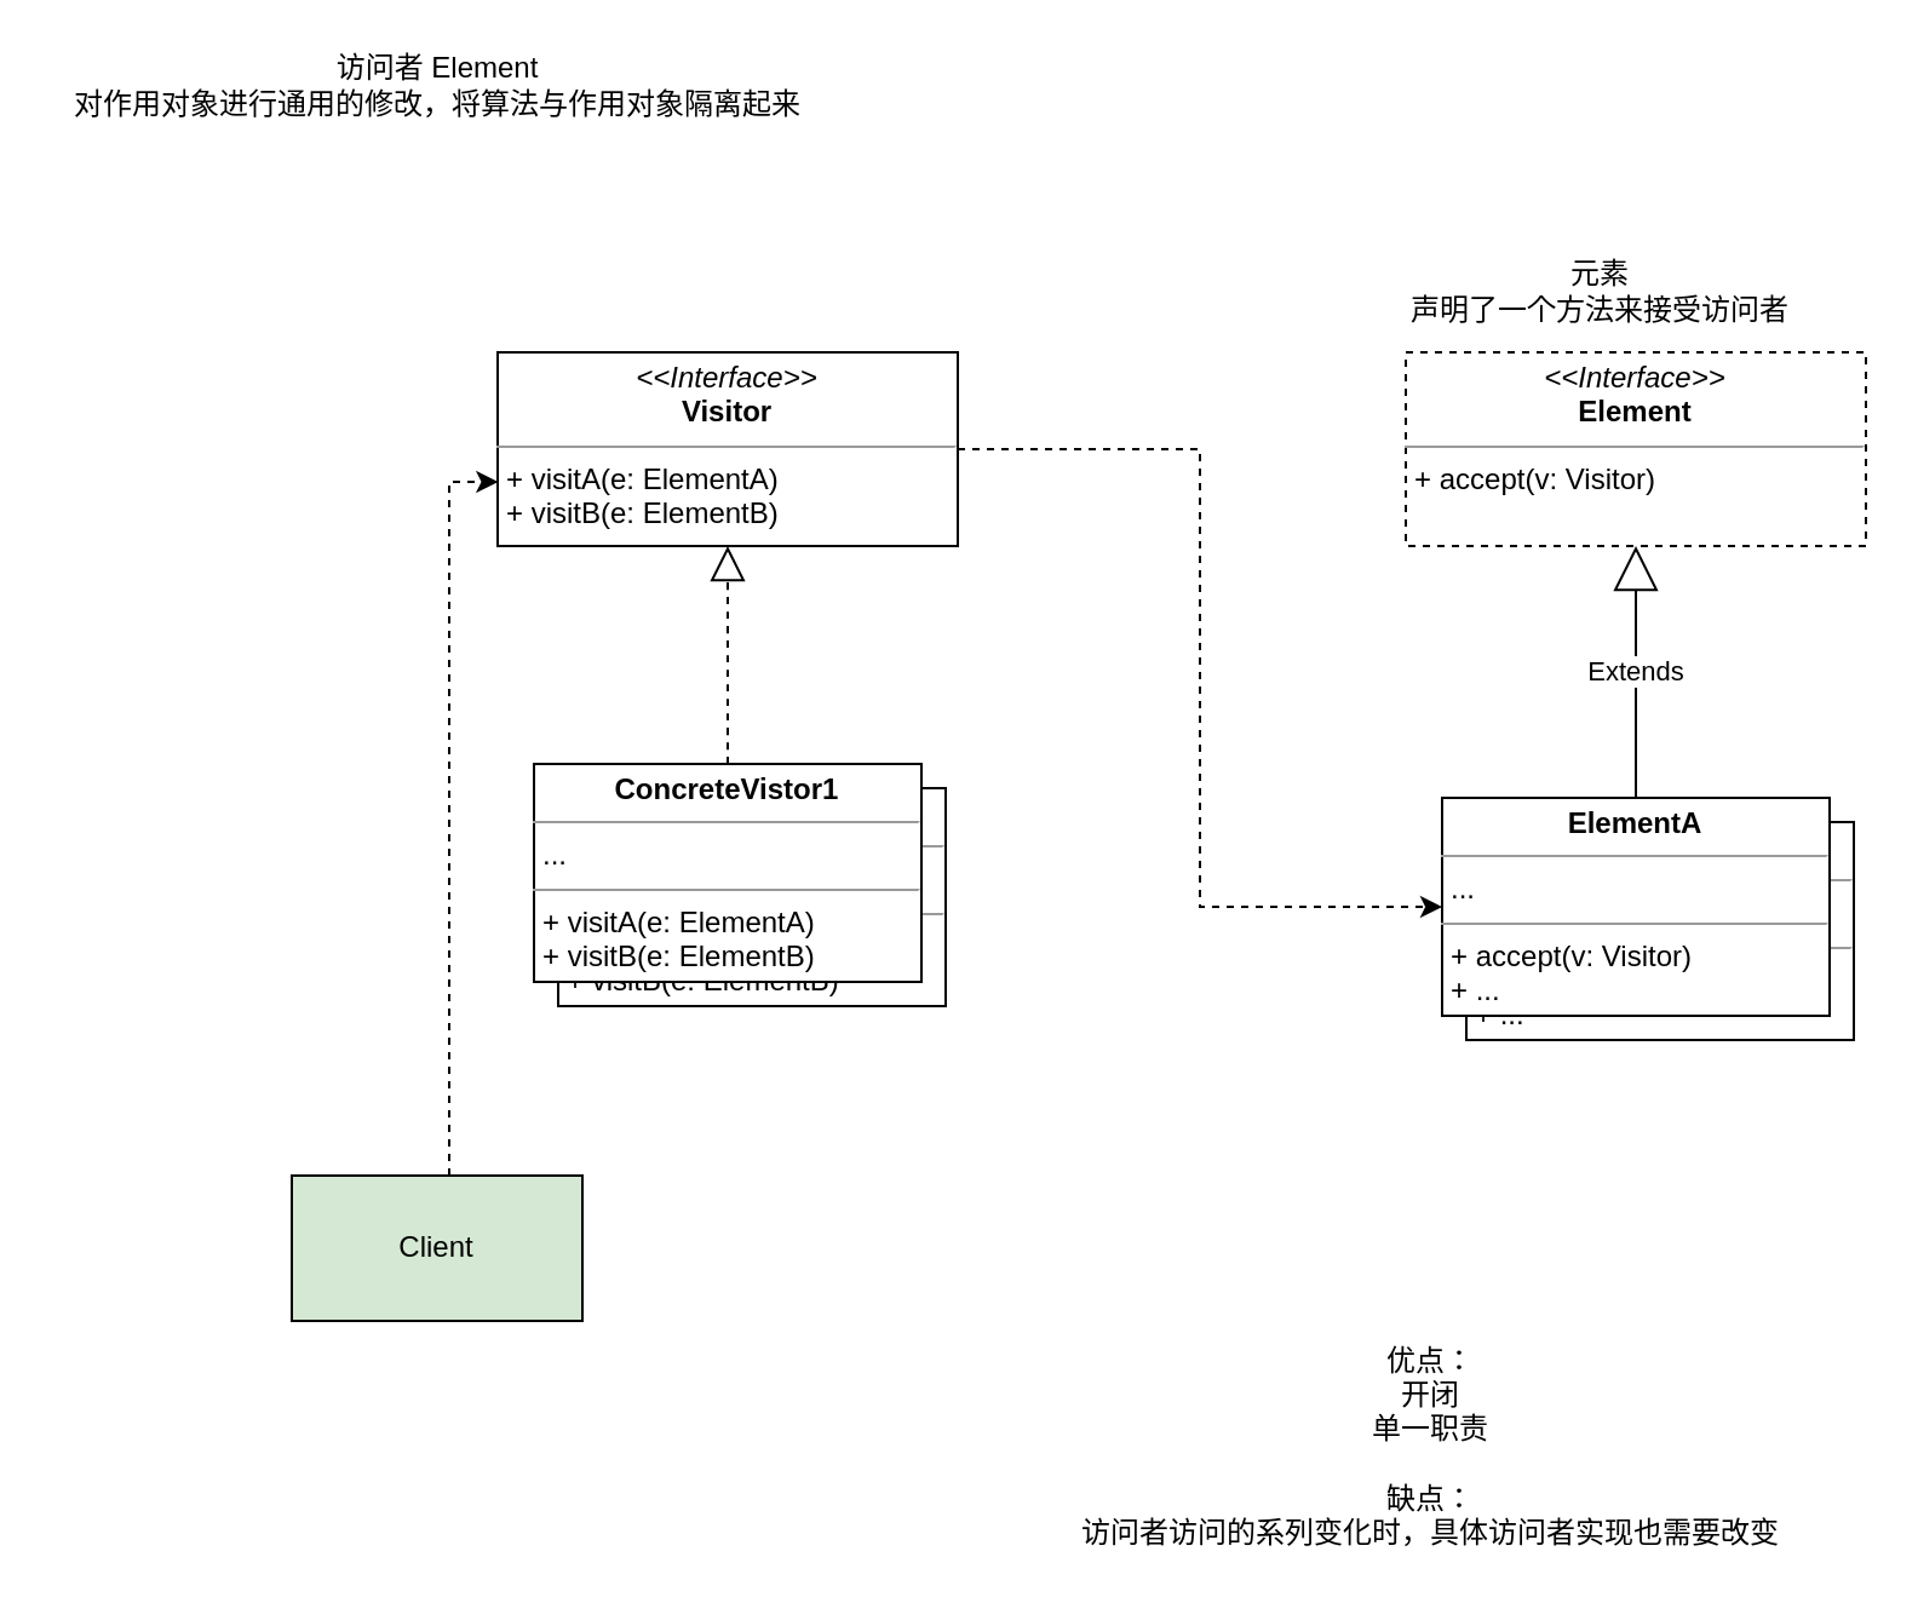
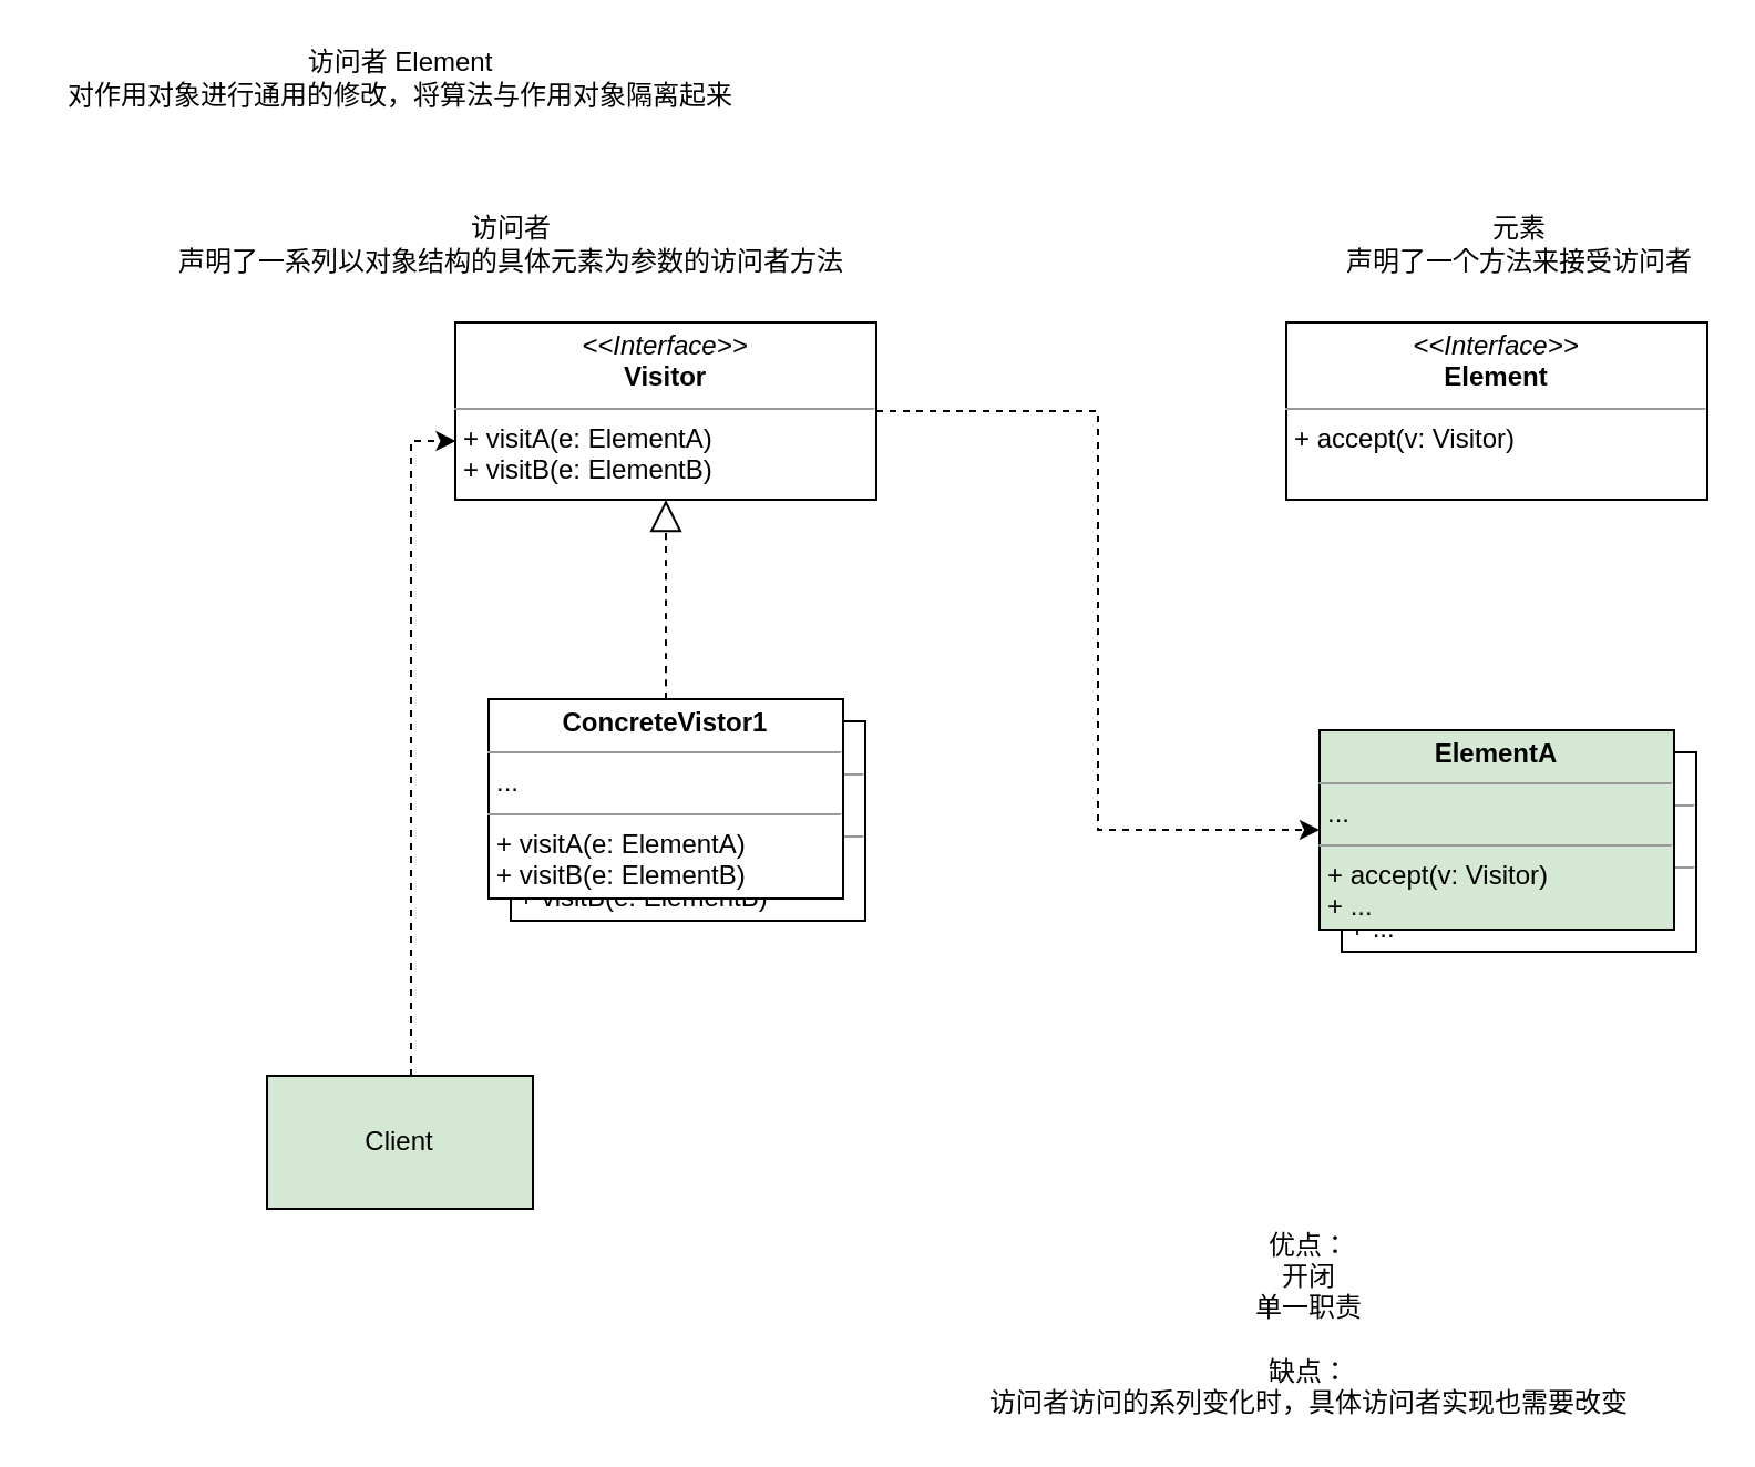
+ <mxCell id="13" value="访问者&lt;br&gt;声明了一系列以对象结构的具体元素为参数的访问者方法" style="text;html=1;align=center;verticalAlign=middle;resizable=0;points=[];autosize=1;strokeColor=none;fillColor=none;" vertex="1" parent="1"><mxGeometry x="70" y="95" width="320" height="30" as="geometry" /></mxCell>
- <mxCell id="14" value="元素&lt;br&gt;声明了一个方法来接受访问者" style="text;html=1;align=center;verticalAlign=middle;resizable=0;points=[];autosize=1;strokeColor=none;fillColor=none;" vertex="1" parent="1"><mxGeometry x="575" y="105" width="170" height="30" as="geometry" /></mxCell>
+ <mxCell id="14" value="元素&lt;br&gt;声明了一个方法来接受访问者" style="text;html=1;align=center;verticalAlign=middle;resizable=0;points=[];autosize=1;strokeColor=none;fillColor=none;" vertex="1" parent="1"><mxGeometry x="600" y="95" width="170" height="30" as="geometry" /></mxCell>
- <mxCell id="7" value="&lt;p style=&quot;margin: 0px ; margin-top: 4px ; text-align: center&quot;&gt;&lt;i&gt;&amp;lt;&amp;lt;Interface&amp;gt;&amp;gt;&lt;/i&gt;&lt;br&gt;&lt;b&gt;Element&lt;/b&gt;&lt;/p&gt;&lt;hr size=&quot;1&quot;&gt;&lt;p style=&quot;margin: 0px ; margin-left: 4px&quot;&gt;&lt;/p&gt;&lt;p style=&quot;margin: 0px ; margin-left: 4px&quot;&gt;+ accept(v: Visitor)&lt;/p&gt;" style="verticalAlign=top;align=left;overflow=fill;fontSize=12;fontFamily=Helvetica;html=1;dashed=1;" vertex="1" parent="1"><mxGeometry x="580" y="145" width="190" height="80" as="geometry" /></mxCell>
+ <mxCell id="7" value="&lt;p style=&quot;margin: 0px ; margin-top: 4px ; text-align: center&quot;&gt;&lt;i&gt;&amp;lt;&amp;lt;Interface&amp;gt;&amp;gt;&lt;/i&gt;&lt;br&gt;&lt;b&gt;Element&lt;/b&gt;&lt;/p&gt;&lt;hr size=&quot;1&quot;&gt;&lt;p style=&quot;margin: 0px ; margin-left: 4px&quot;&gt;&lt;/p&gt;&lt;p style=&quot;margin: 0px ; margin-left: 4px&quot;&gt;+ accept(v: Visitor)&lt;/p&gt;" style="verticalAlign=top;align=left;overflow=fill;fontSize=12;fontFamily=Helvetica;html=1;" vertex="1" parent="1"><mxGeometry x="580" y="145" width="190" height="80" as="geometry" /></mxCell>
- <mxCell id="10" value="Extends" style="endArrow=block;endSize=16;endFill=0;html=1;rounded=0;curved=1;exitX=0.5;exitY=0;exitDx=0;exitDy=0;entryX=0.5;entryY=1;entryDx=0;entryDy=0;" edge="1" parent="1" source="9" target="7"><mxGeometry width="160" relative="1" as="geometry"><mxPoint x="470" y="355" as="sourcePoint" /><mxPoint x="630" y="355" as="targetPoint" /></mxGeometry></mxCell>
- <mxCell id="9" value="&lt;p style=&quot;margin: 0px ; margin-top: 4px ; text-align: center&quot;&gt;&lt;b&gt;ElementA&lt;/b&gt;&lt;/p&gt;&lt;hr size=&quot;1&quot;&gt;&lt;p style=&quot;margin: 0px ; margin-left: 4px&quot;&gt;...&lt;/p&gt;&lt;hr size=&quot;1&quot;&gt;&lt;p style=&quot;margin: 0px ; margin-left: 4px&quot;&gt;+ accept(v: Visitor)&lt;br&gt;&lt;/p&gt;&lt;p style=&quot;margin: 0px ; margin-left: 4px&quot;&gt;+ ...&lt;/p&gt;" style="verticalAlign=top;align=left;overflow=fill;fontSize=12;fontFamily=Helvetica;html=1;" vertex="1" parent="1"><mxGeometry x="595" y="329" width="160" height="90" as="geometry" /></mxCell>
+ <mxCell id="9" value="&lt;p style=&quot;margin: 0px ; margin-top: 4px ; text-align: center&quot;&gt;&lt;b&gt;ElementA&lt;/b&gt;&lt;/p&gt;&lt;hr size=&quot;1&quot;&gt;&lt;p style=&quot;margin: 0px ; margin-left: 4px&quot;&gt;...&lt;/p&gt;&lt;hr size=&quot;1&quot;&gt;&lt;p style=&quot;margin: 0px ; margin-left: 4px&quot;&gt;+ accept(v: Visitor)&lt;br&gt;&lt;/p&gt;&lt;p style=&quot;margin: 0px ; margin-left: 4px&quot;&gt;+ ...&lt;/p&gt;" style="verticalAlign=top;align=left;overflow=fill;fontSize=12;fontFamily=Helvetica;html=1;fillColor=#d5e8d4;" vertex="1" parent="1"><mxGeometry x="595" y="329" width="160" height="90" as="geometry" /></mxCell>
